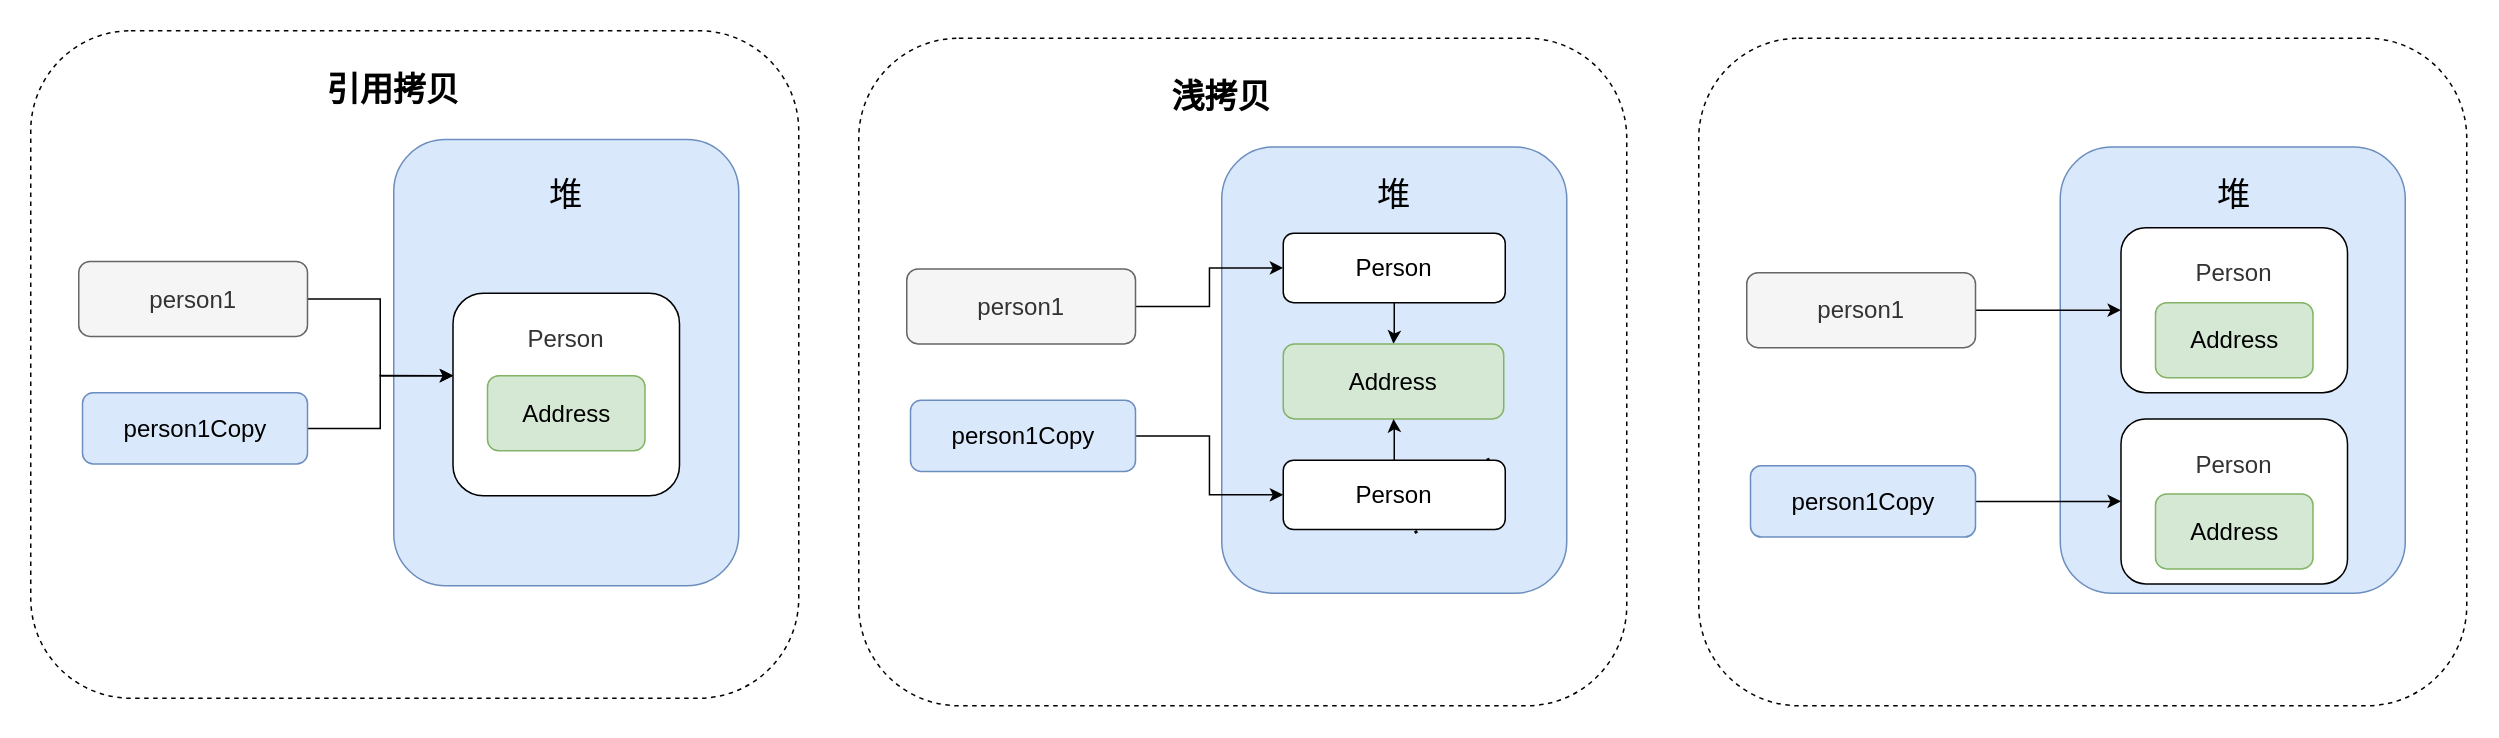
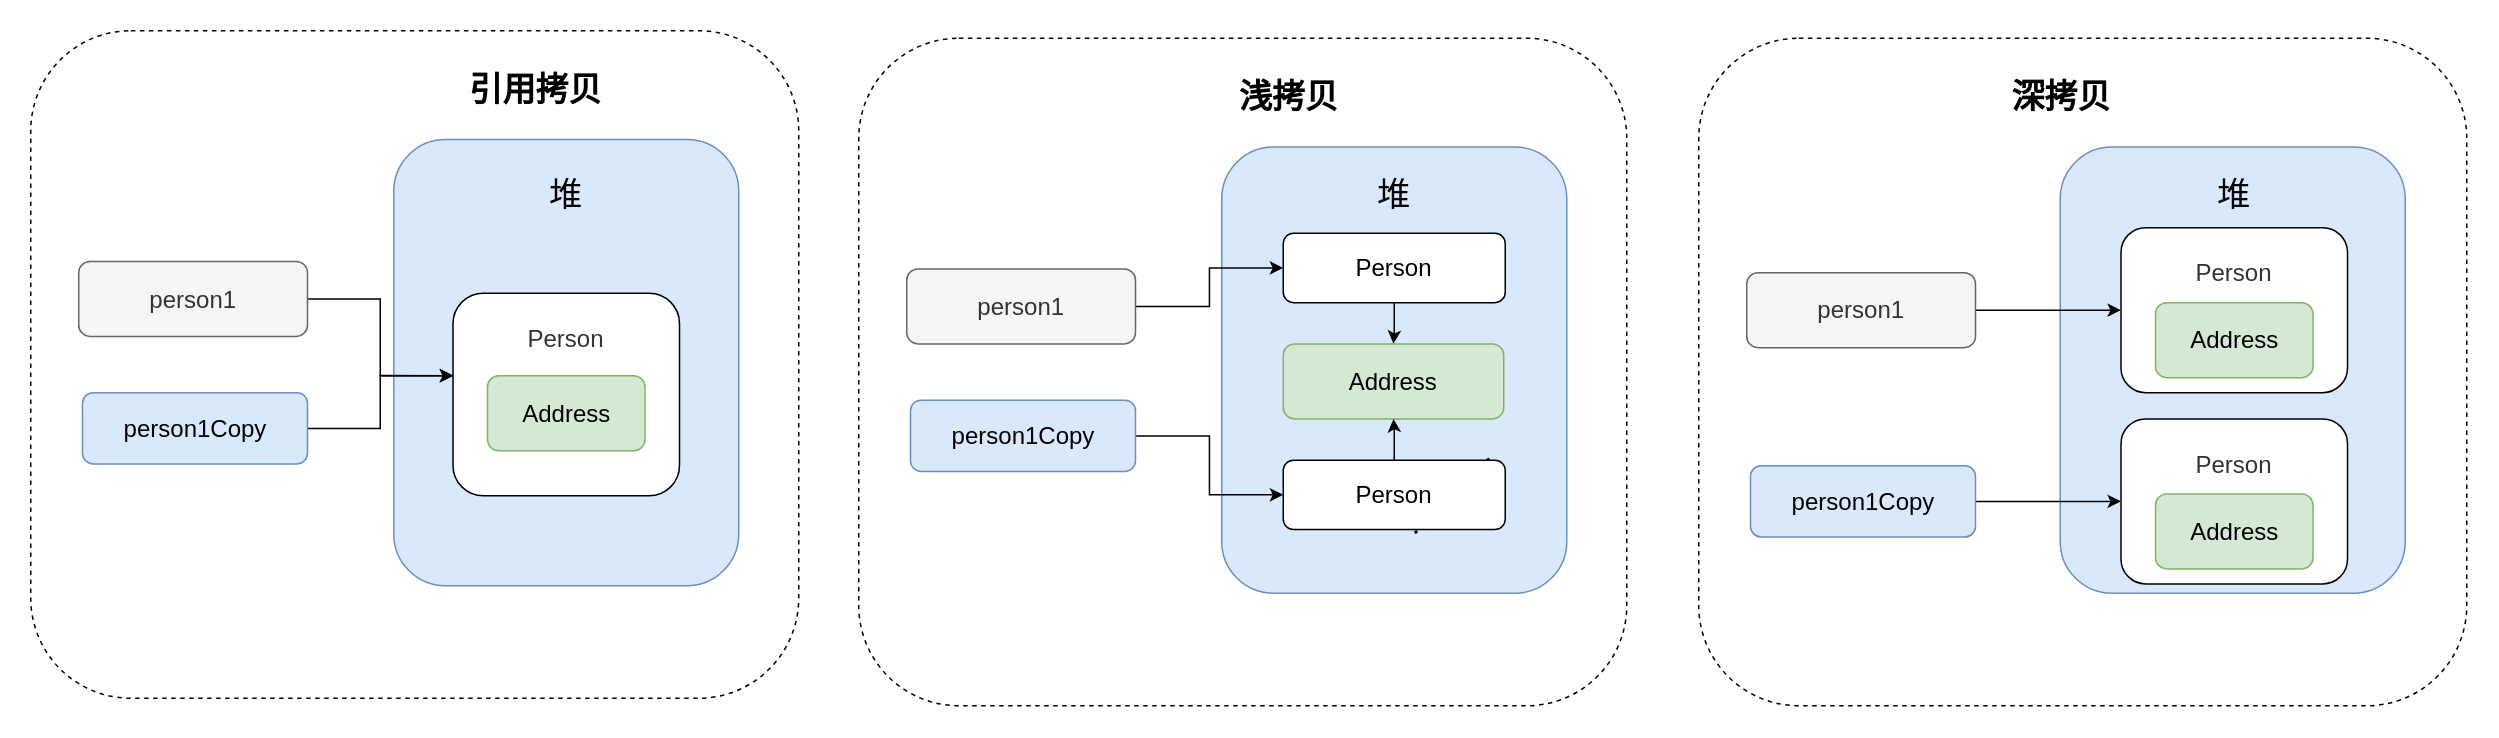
- <mxCell id="3" value="引用拷贝" style="text;html=1;strokeColor=none;fillColor=none;align=center;verticalAlign=middle;whiteSpace=wrap;rounded=0;fontSize=22;fontStyle=1;shadow=0;sketch=0;" parent="1" vertex="1"><mxGeometry x="142" y="50" width="240" height="20" as="geometry" /></mxCell>
+ <mxCell id="3" value="引用拷贝" style="text;html=1;strokeColor=none;fillColor=none;align=center;verticalAlign=middle;whiteSpace=wrap;rounded=0;fontSize=22;fontStyle=1;shadow=0;sketch=0;" parent="1" vertex="1"><mxGeometry x="237" y="50" width="240" height="20" as="geometry" /></mxCell>
- <mxCell id="14" value="浅拷贝" style="text;html=1;strokeColor=none;fillColor=none;align=center;verticalAlign=middle;whiteSpace=wrap;rounded=0;fontSize=22;fontStyle=1;shadow=0;sketch=0;" parent="1" vertex="1"><mxGeometry x="694" y="55" width="240" height="20" as="geometry" /></mxCell>
+ <mxCell id="14" value="浅拷贝" style="text;html=1;strokeColor=none;fillColor=none;align=center;verticalAlign=middle;whiteSpace=wrap;rounded=0;fontSize=22;fontStyle=1;shadow=0;sketch=0;" parent="1" vertex="1"><mxGeometry x="739" y="55" width="240" height="20" as="geometry" /></mxCell>
+ <mxCell id="29" value="深拷贝" style="text;html=1;strokeColor=none;fillColor=none;align=center;verticalAlign=middle;whiteSpace=wrap;rounded=0;fontSize=22;fontStyle=1;shadow=0;sketch=0;" parent="1" vertex="1"><mxGeometry x="1254" y="55" width="240" height="20" as="geometry" /></mxCell>
